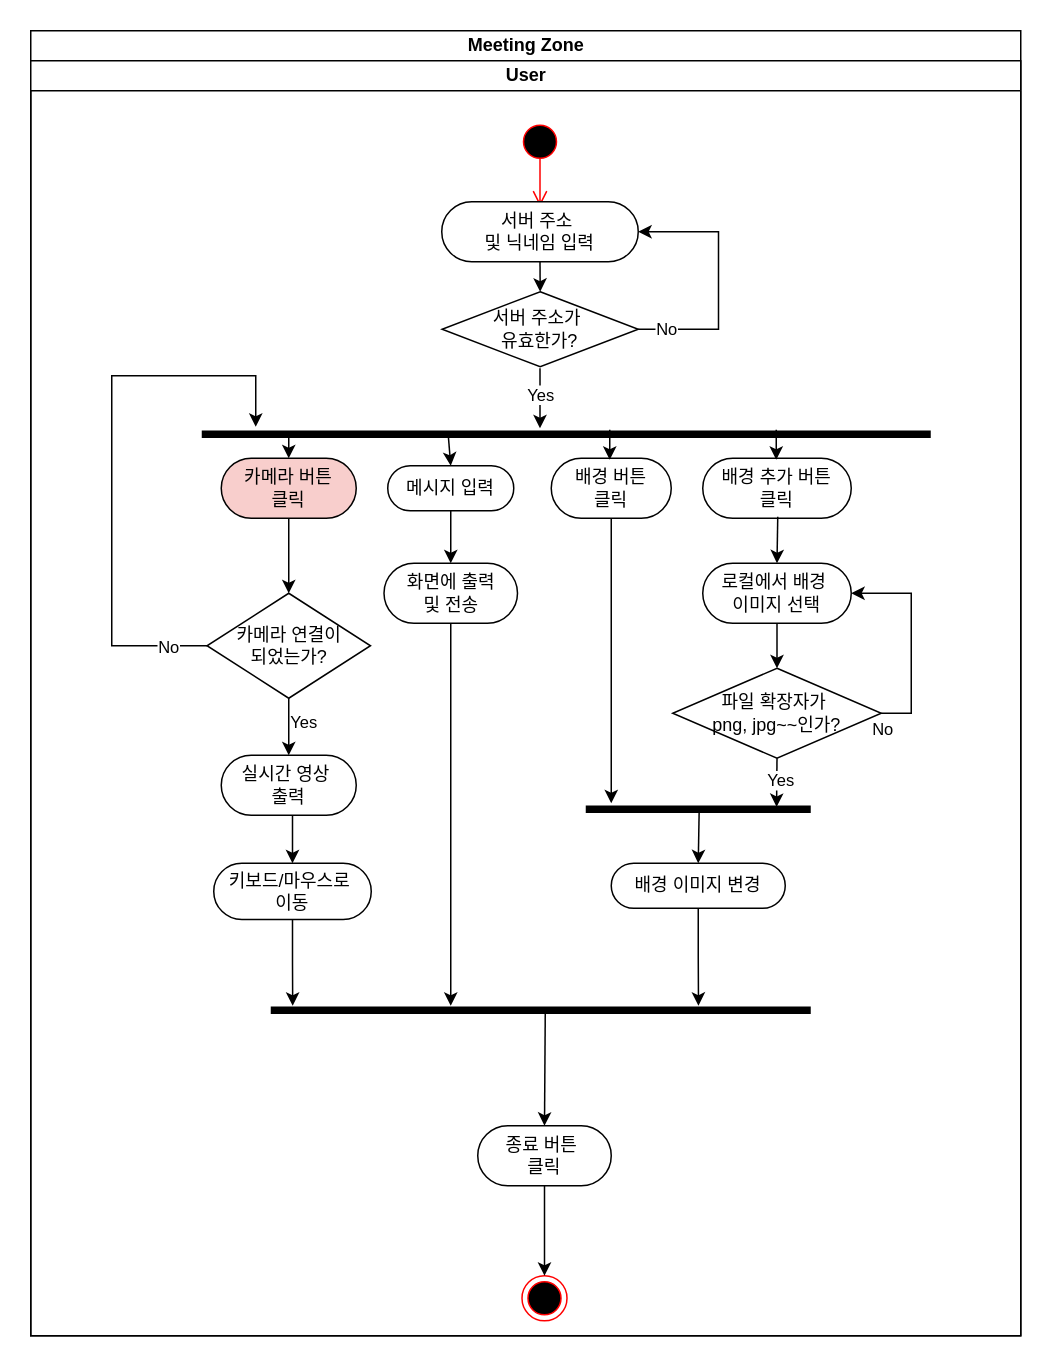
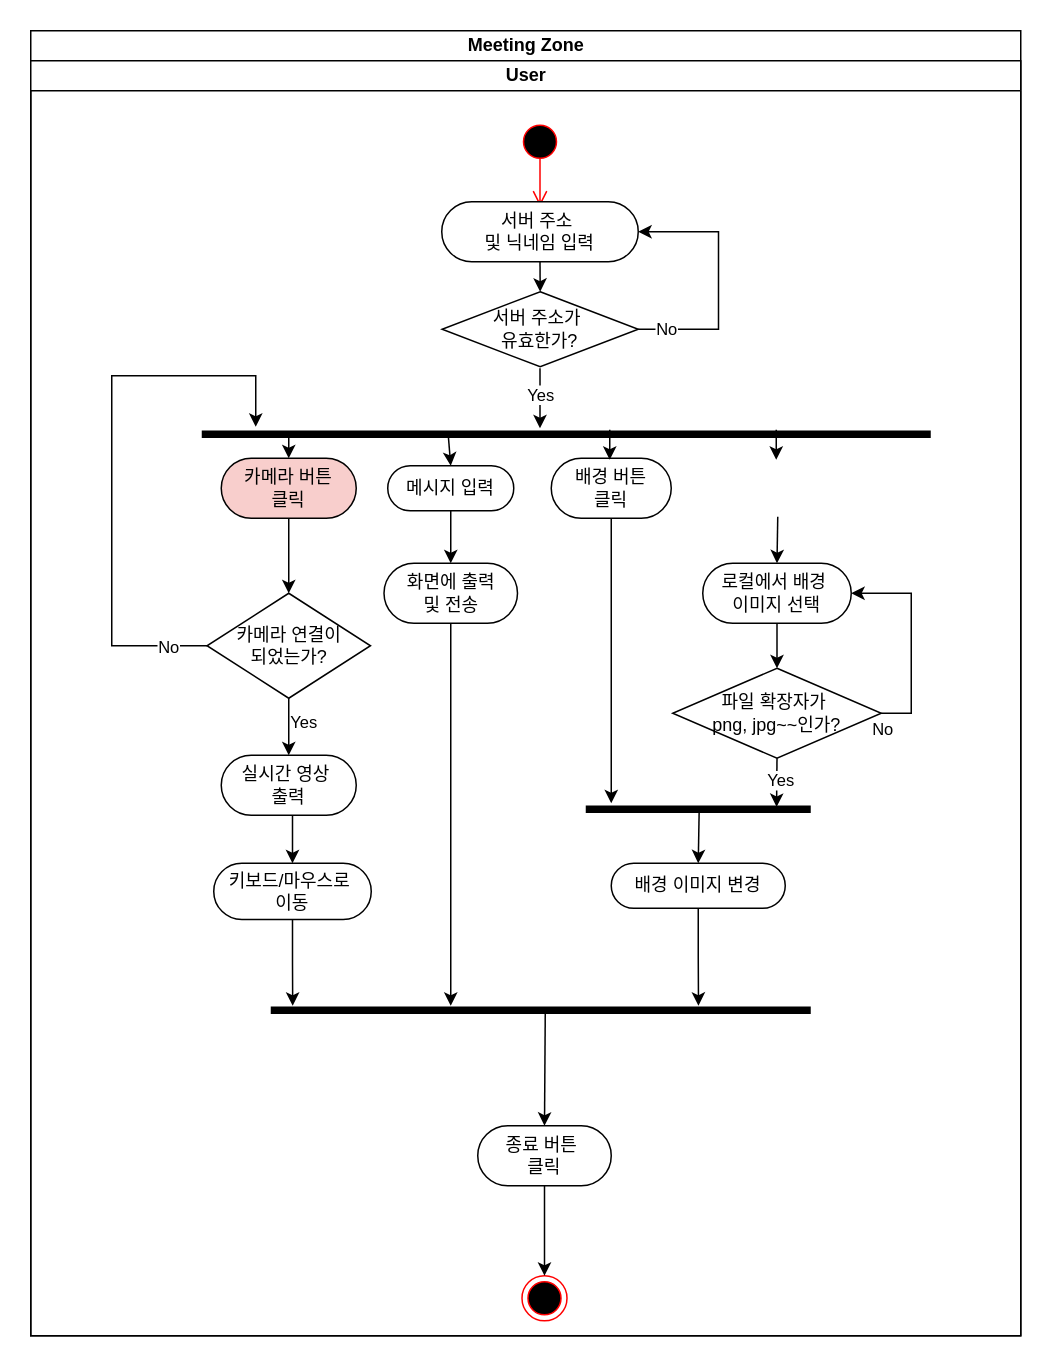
- <mxCell id="23" value="배경 추가 버튼&lt;div&gt;클릭&lt;/div&gt;" style="rounded=1;whiteSpace=wrap;html=1;arcSize=50;" vertex="1" parent="3"><mxGeometry x="448" y="265" width="99" height="40" as="geometry" /></mxCell>
